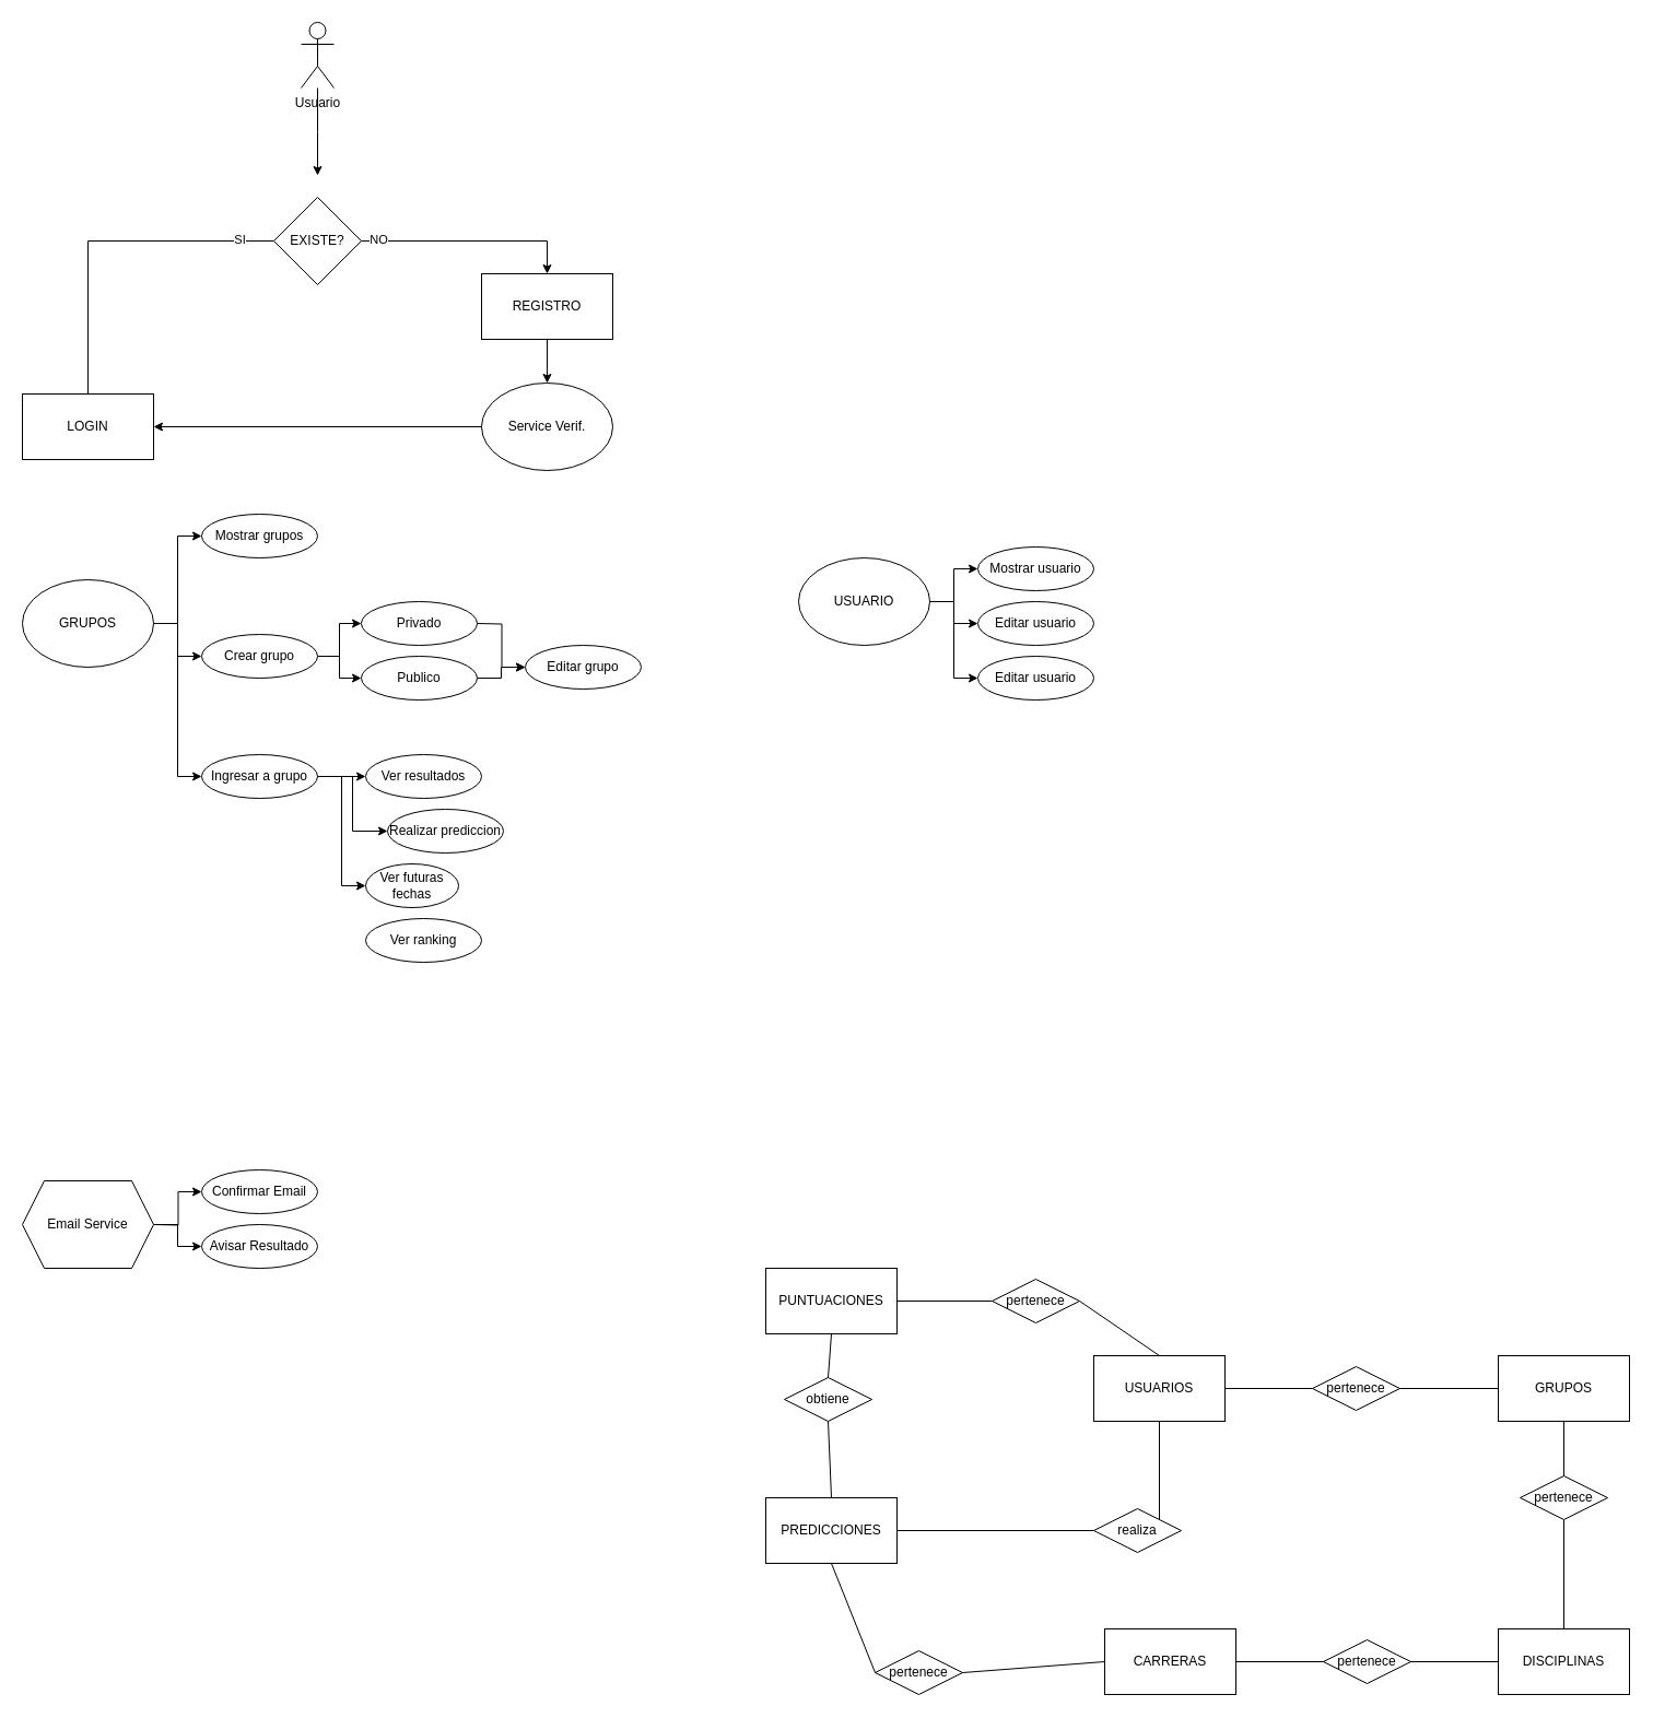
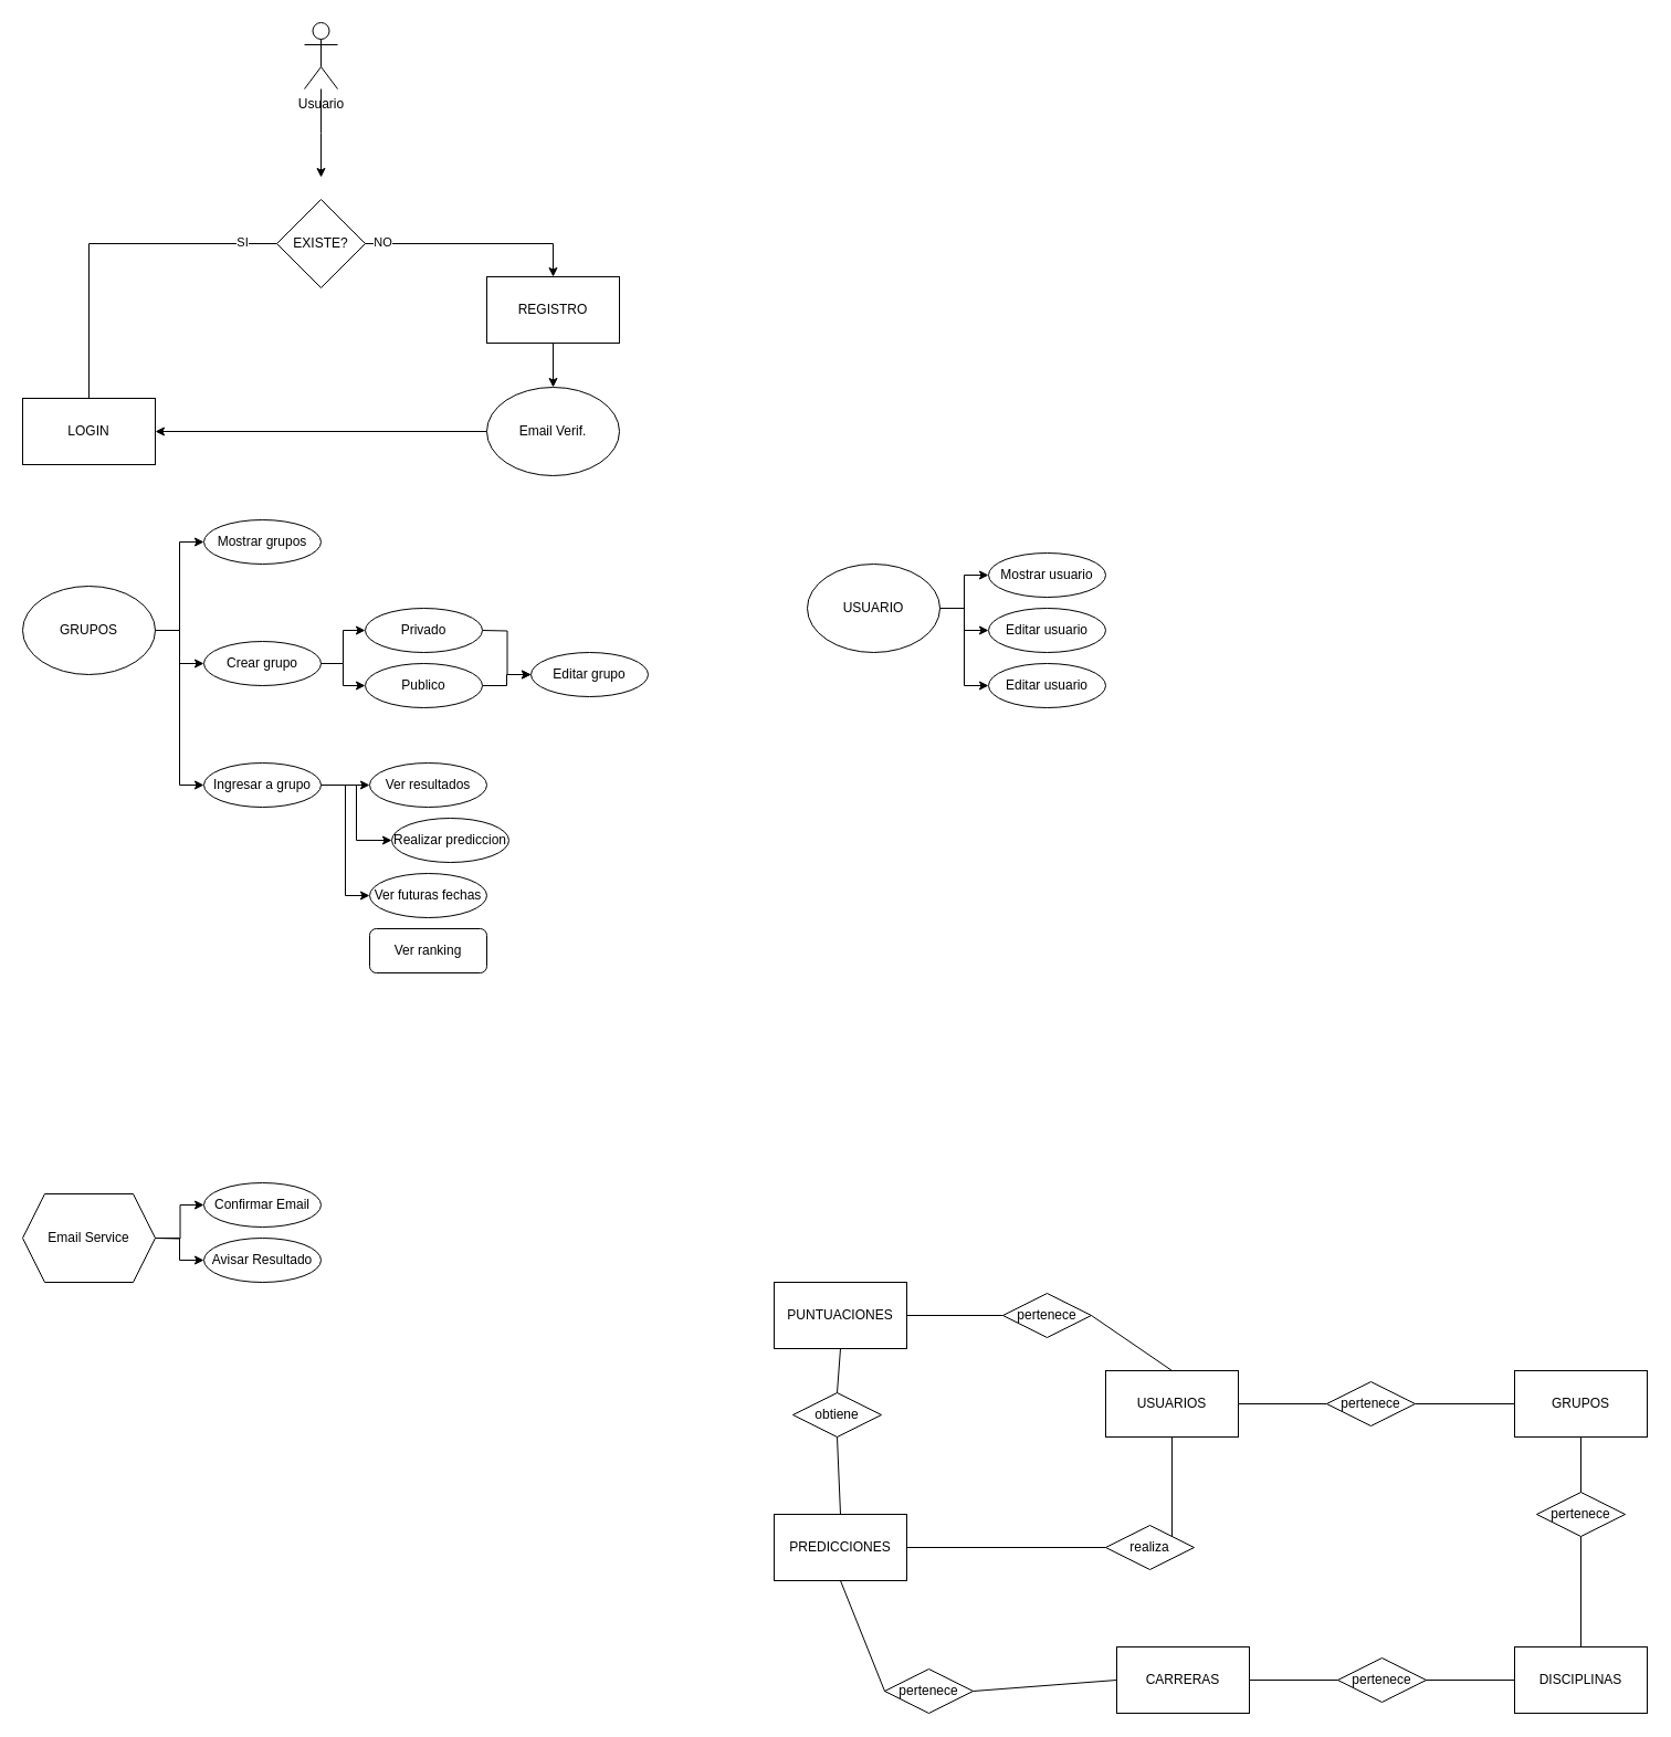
- <mxCell id="13" value="Service Verif." style="ellipse;whiteSpace=wrap;html=1;" parent="1" vertex="1"><mxGeometry x="440" y="350" width="120" height="80" as="geometry" /></mxCell>
+ <mxCell id="13" value="Email Verif." style="ellipse;whiteSpace=wrap;html=1;" parent="1" vertex="1"><mxGeometry x="440" y="350" width="120" height="80" as="geometry" /></mxCell>
- <mxCell id="43" value="Ver futuras fechas" style="ellipse;whiteSpace=wrap;html=1;" parent="1" vertex="1"><mxGeometry x="334" y="790" width="85" height="40" as="geometry" /></mxCell>
+ <mxCell id="43" value="Ver futuras fechas" style="ellipse;whiteSpace=wrap;html=1;" parent="1" vertex="1"><mxGeometry x="334" y="790" width="106" height="40" as="geometry" /></mxCell>
- <mxCell id="46" value="Ver ranking" style="ellipse;whiteSpace=wrap;html=1;" parent="1" vertex="1"><mxGeometry x="334" y="840" width="106" height="40" as="geometry" /></mxCell>
+ <mxCell id="46" value="Ver ranking" style="whiteSpace=wrap;html=1;rounded=1;" parent="1" vertex="1"><mxGeometry x="334" y="840" width="106" height="40" as="geometry" /></mxCell>
